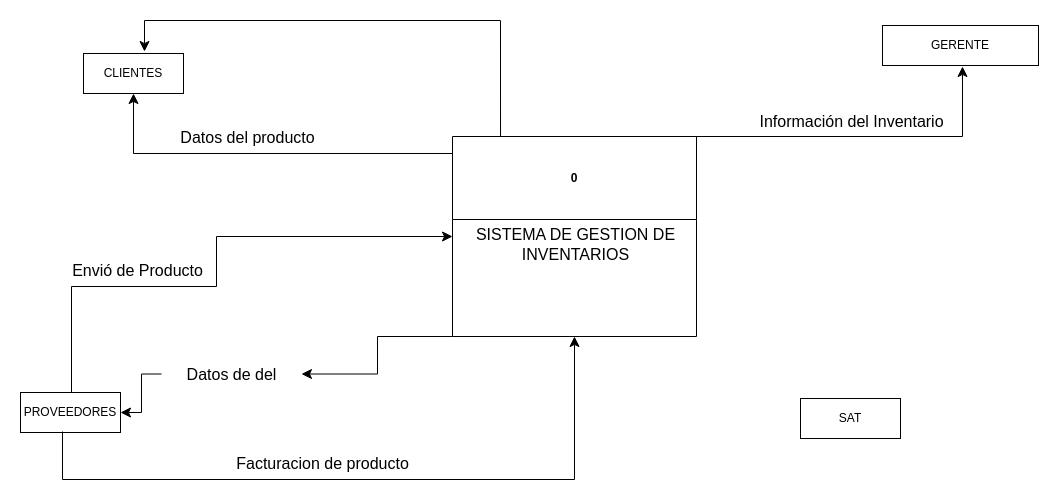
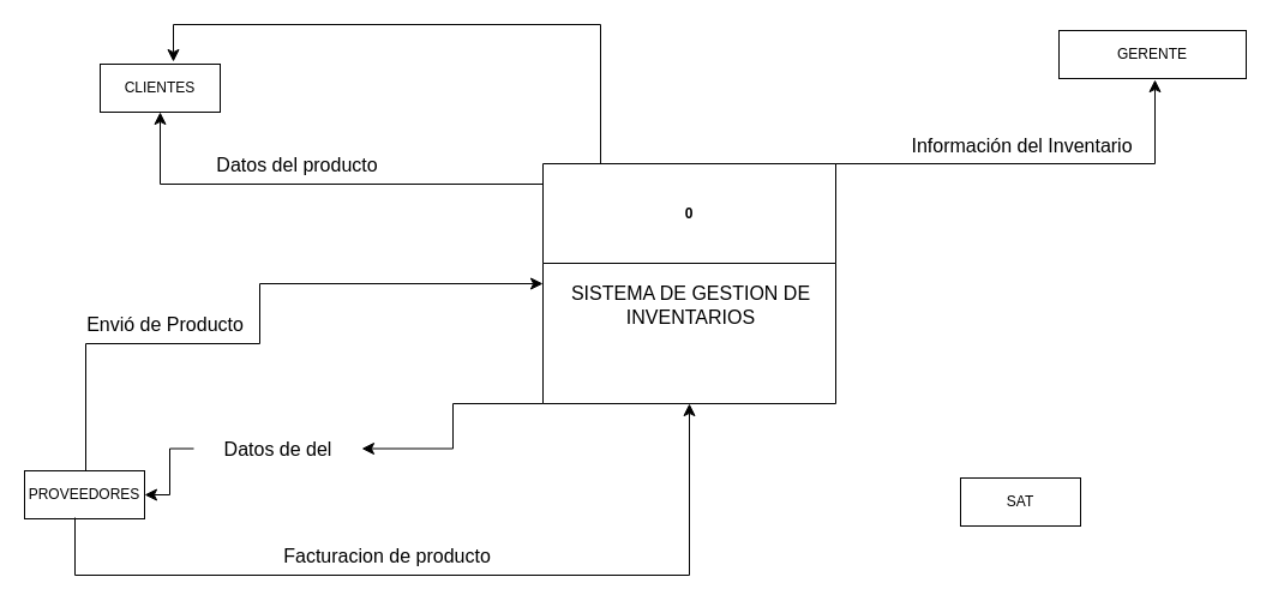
- <mxCell id="3" value="SISTEMA DE GESTION DE&lt;div&gt;INVENTARIOS&lt;/div&gt;" style="text;html=1;align=center;verticalAlign=middle;resizable=0;points=[];autosize=1;strokeColor=none;fillColor=none;fontSize=16;" vertex="1" parent="2"><mxGeometry x="14" y="83" width="217" height="50" as="geometry" /></mxCell>
+ <mxCell id="3" value="SISTEMA DE GESTION DE&lt;div&gt;INVENTARIOS&lt;/div&gt;" style="text;html=1;align=center;verticalAlign=middle;resizable=0;points=[];autosize=1;strokeColor=none;fillColor=none;fontSize=16;" vertex="1" parent="2"><mxGeometry x="14" y="93" width="217" height="50" as="geometry" /></mxCell>
